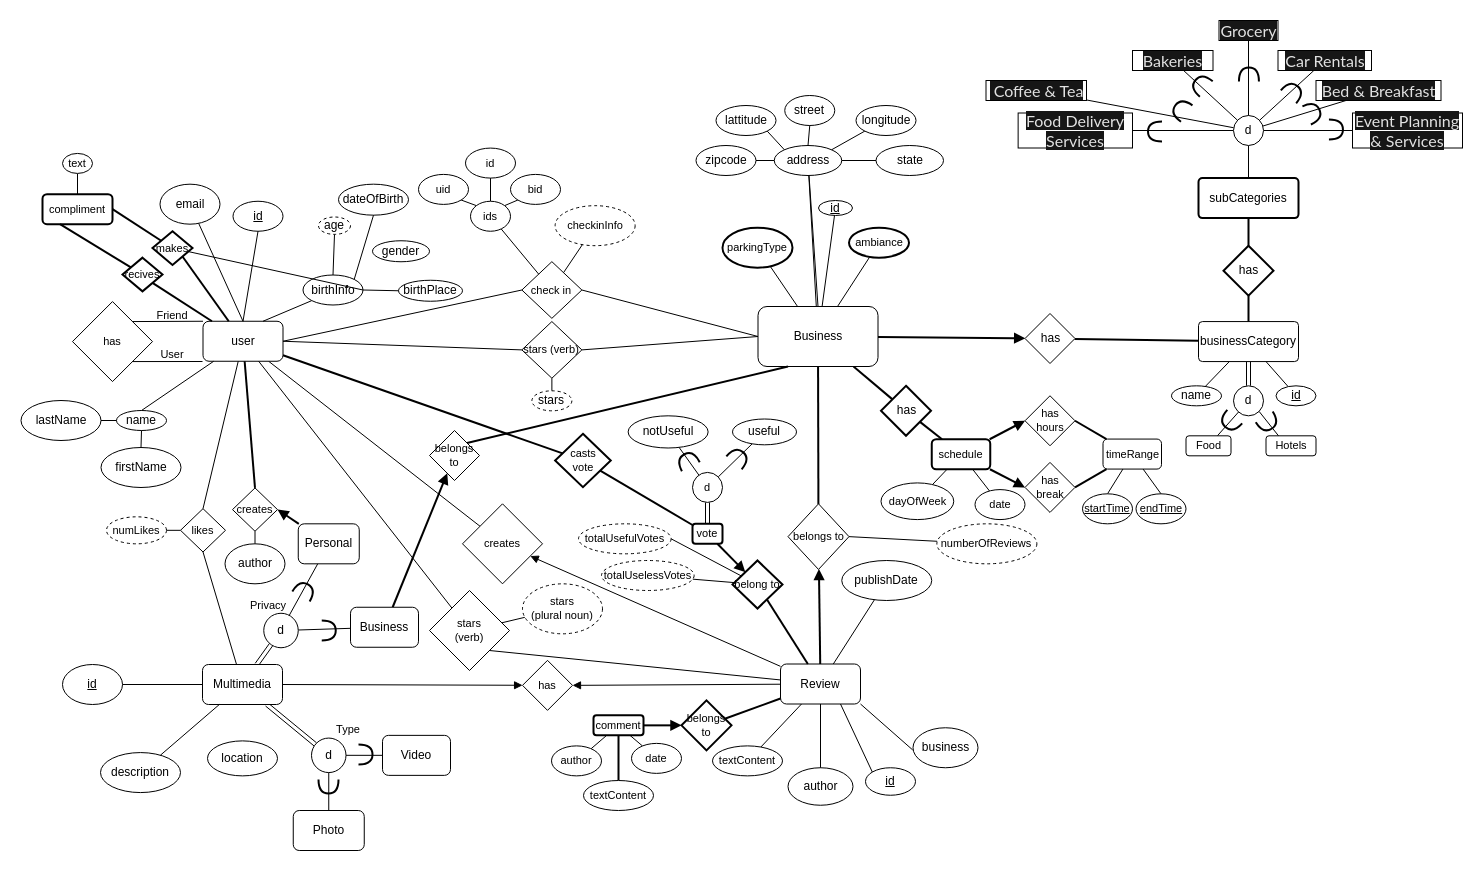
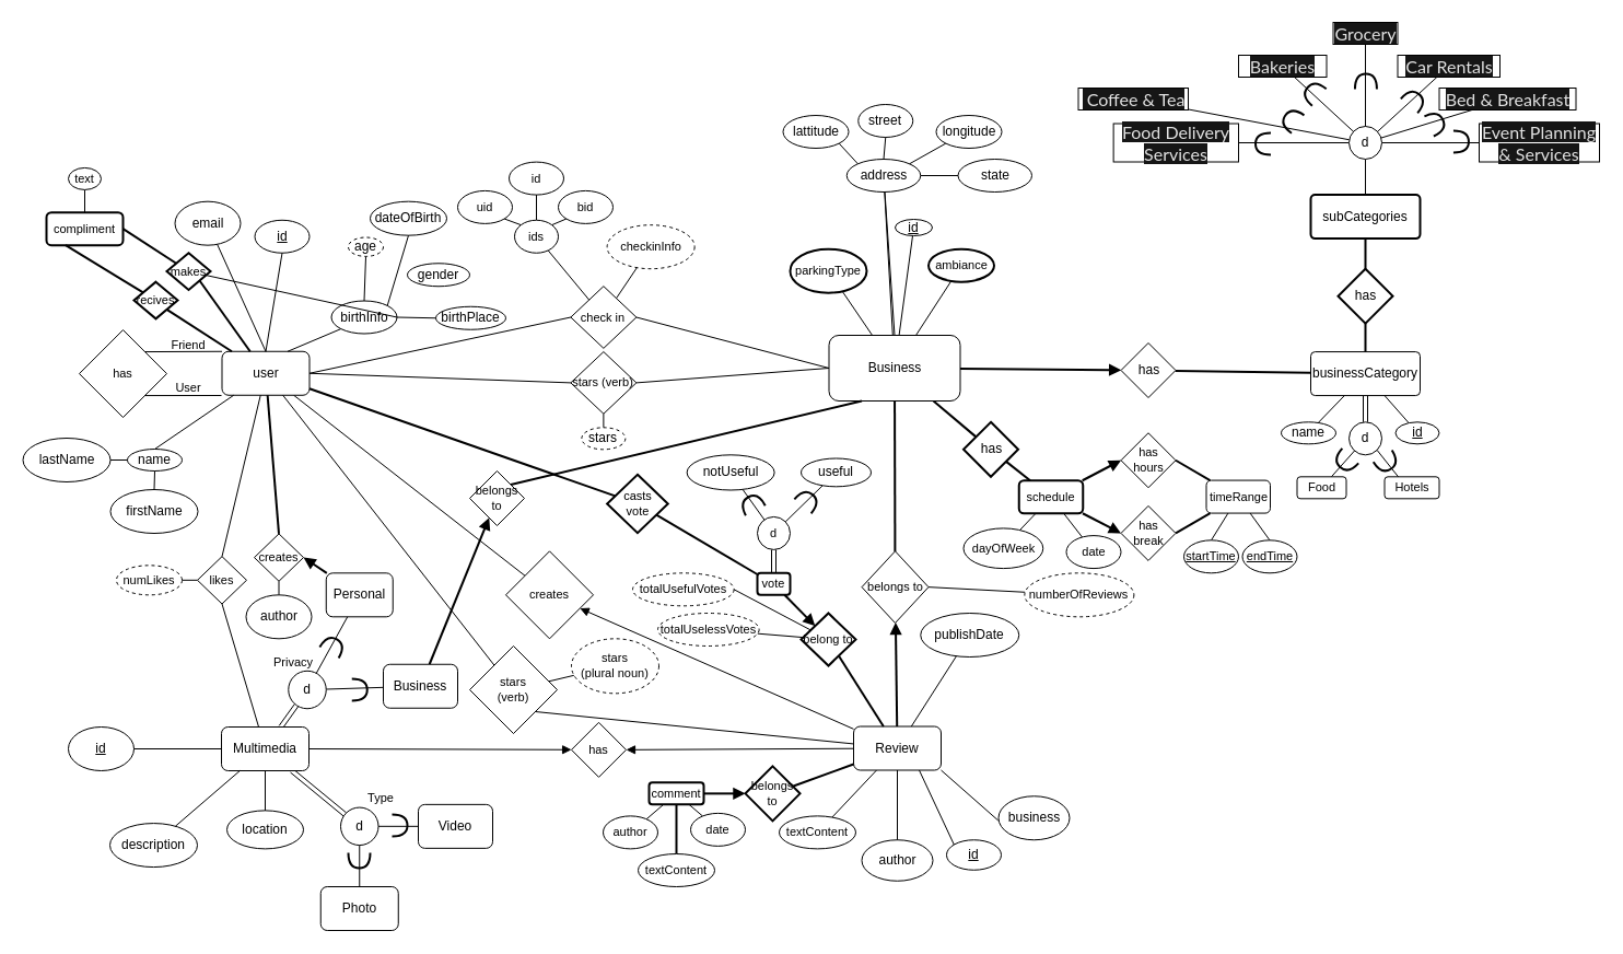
- <mxCell id="66" value="zipcode" style="ellipse;whiteSpace=wrap;html=1;" parent="63" vertex="1"><mxGeometry x="52.5" y="30" width="60" height="30" as="geometry" /></mxCell>
- <mxCell id="70" value="" style="endArrow=none;html=1;rounded=0;entryX=0;entryY=0.5;entryDx=0;entryDy=0;exitX=1;exitY=0.5;exitDx=0;exitDy=0;" parent="63" source="66" target="64" edge="1"><mxGeometry width="50" height="50" relative="1" as="geometry"><mxPoint x="122.5" y="40" as="sourcePoint" /><mxPoint x="172.5" y="-10" as="targetPoint" /></mxGeometry></mxCell>
+ <mxCell id="30" value="" style="endArrow=none;html=1;rounded=0;exitX=0.5;exitY=1;exitDx=0;exitDy=0;entryX=0.5;entryY=0;entryDx=0;entryDy=0;" parent="1" source="17" target="22" edge="1"><mxGeometry width="50" height="50" relative="1" as="geometry"><mxPoint x="282" y="664" as="sourcePoint" /><mxPoint x="332" y="614" as="targetPoint" /></mxGeometry></mxCell>
